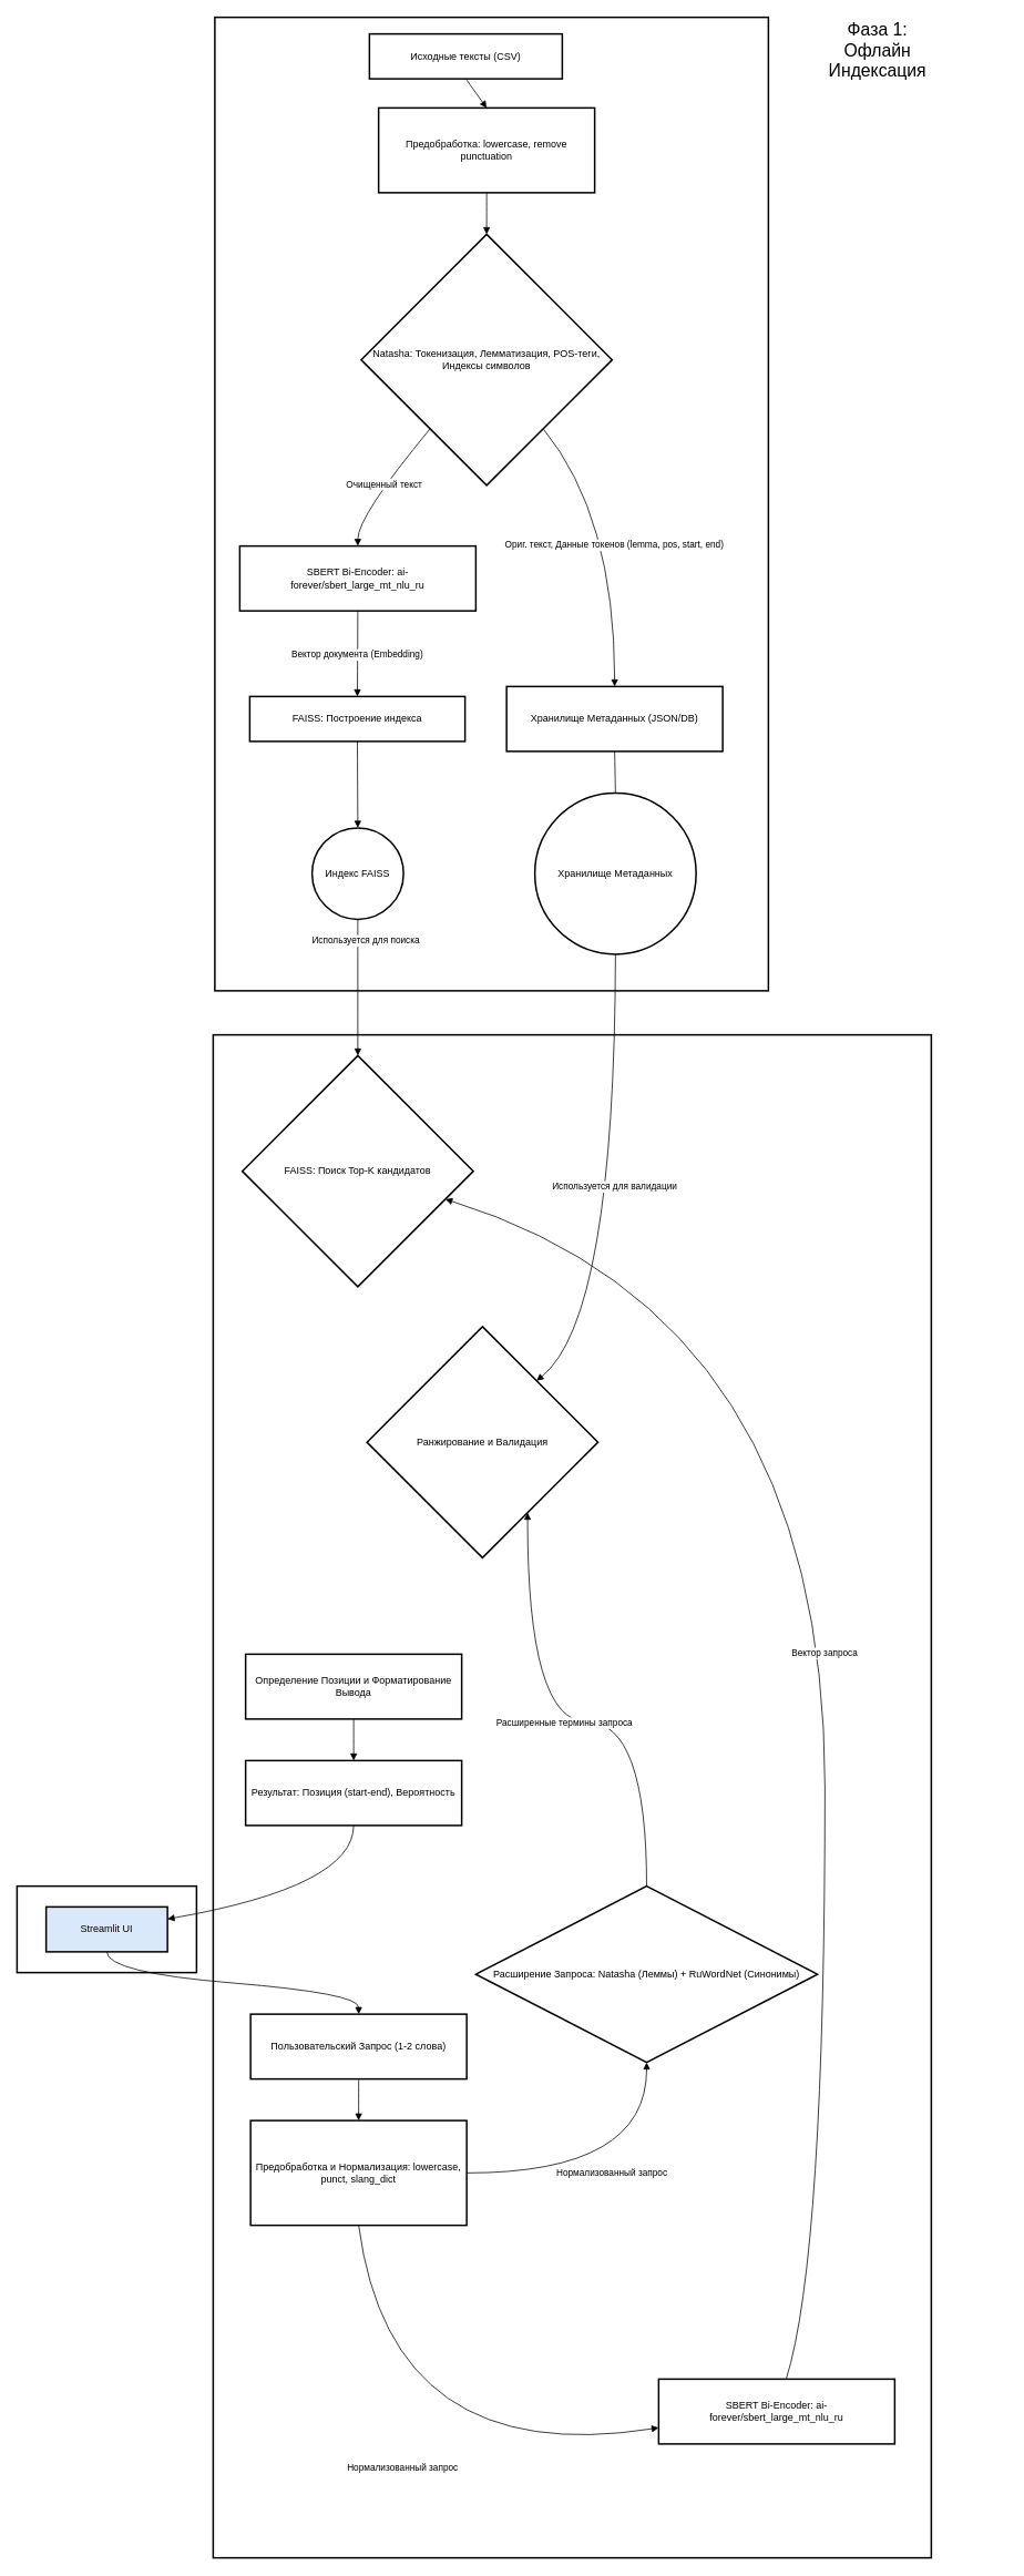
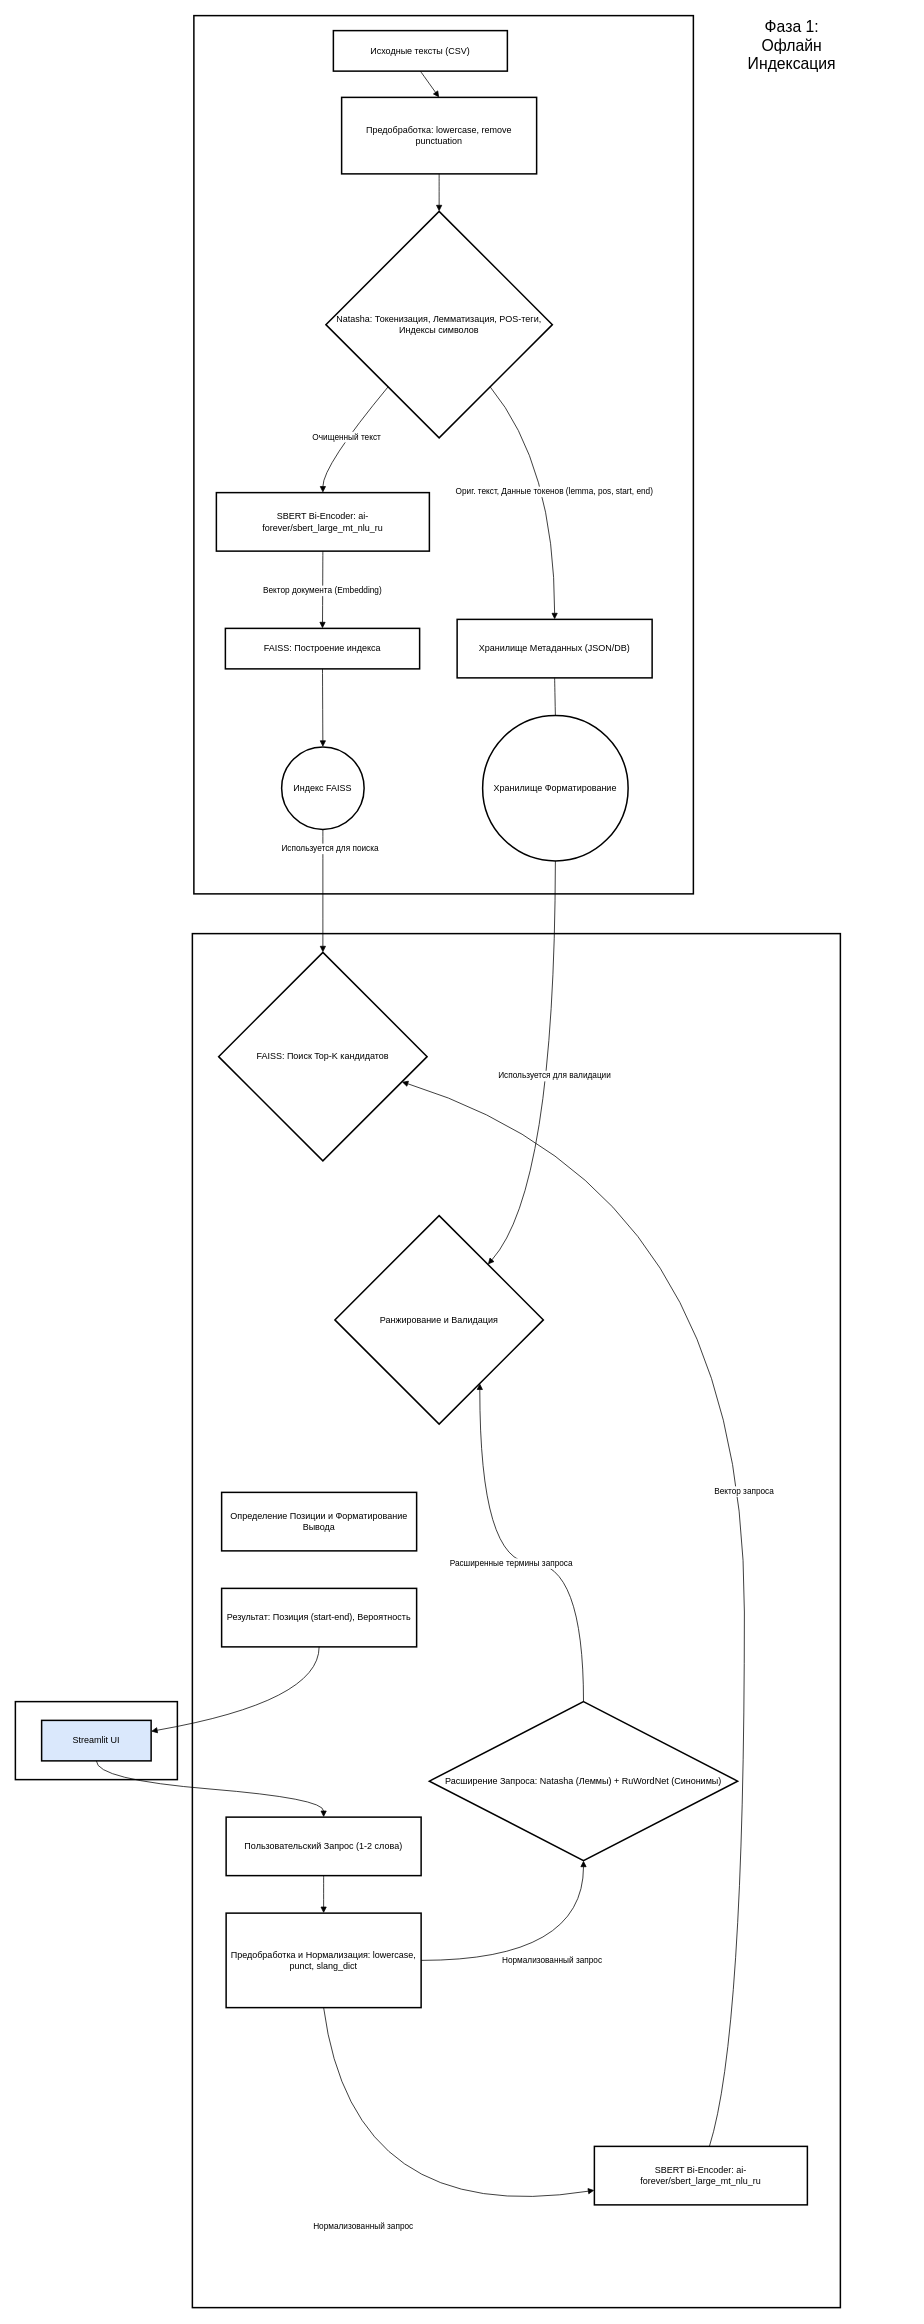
- <mxCell id="12" value="Хранилище Метаданных" style="ellipse;aspect=fixed;strokeWidth=2;whiteSpace=wrap;" vertex="1" parent="1"><mxGeometry x="643" y="953" width="194" height="194" as="geometry" /></mxCell>
+ <mxCell id="12" value="Хранилище Форматирование" style="ellipse;aspect=fixed;strokeWidth=2;whiteSpace=wrap;" vertex="1" parent="1"><mxGeometry x="643" y="953" width="194" height="194" as="geometry" /></mxCell>
- <mxCell id="18" value="Ранжирование и Валидация" style="rhombus;strokeWidth=2;whiteSpace=wrap;" vertex="1" parent="1"><mxGeometry x="441" y="1595" width="278" height="278" as="geometry" /></mxCell>
+ <mxCell id="18" value="Ранжирование и Валидация" style="rhombus;strokeWidth=2;whiteSpace=wrap;" vertex="1" parent="1"><mxGeometry x="446" y="1620" width="278" height="278" as="geometry" /></mxCell>
- <mxCell id="36" value="" style="curved=1;startArrow=none;endArrow=block;exitX=0.5;exitY=1;entryX=0.5;entryY=0;rounded=0;" edge="1" parent="1" source="19" target="20"><mxGeometry relative="1" as="geometry"><Array as="points" /></mxGeometry></mxCell>
